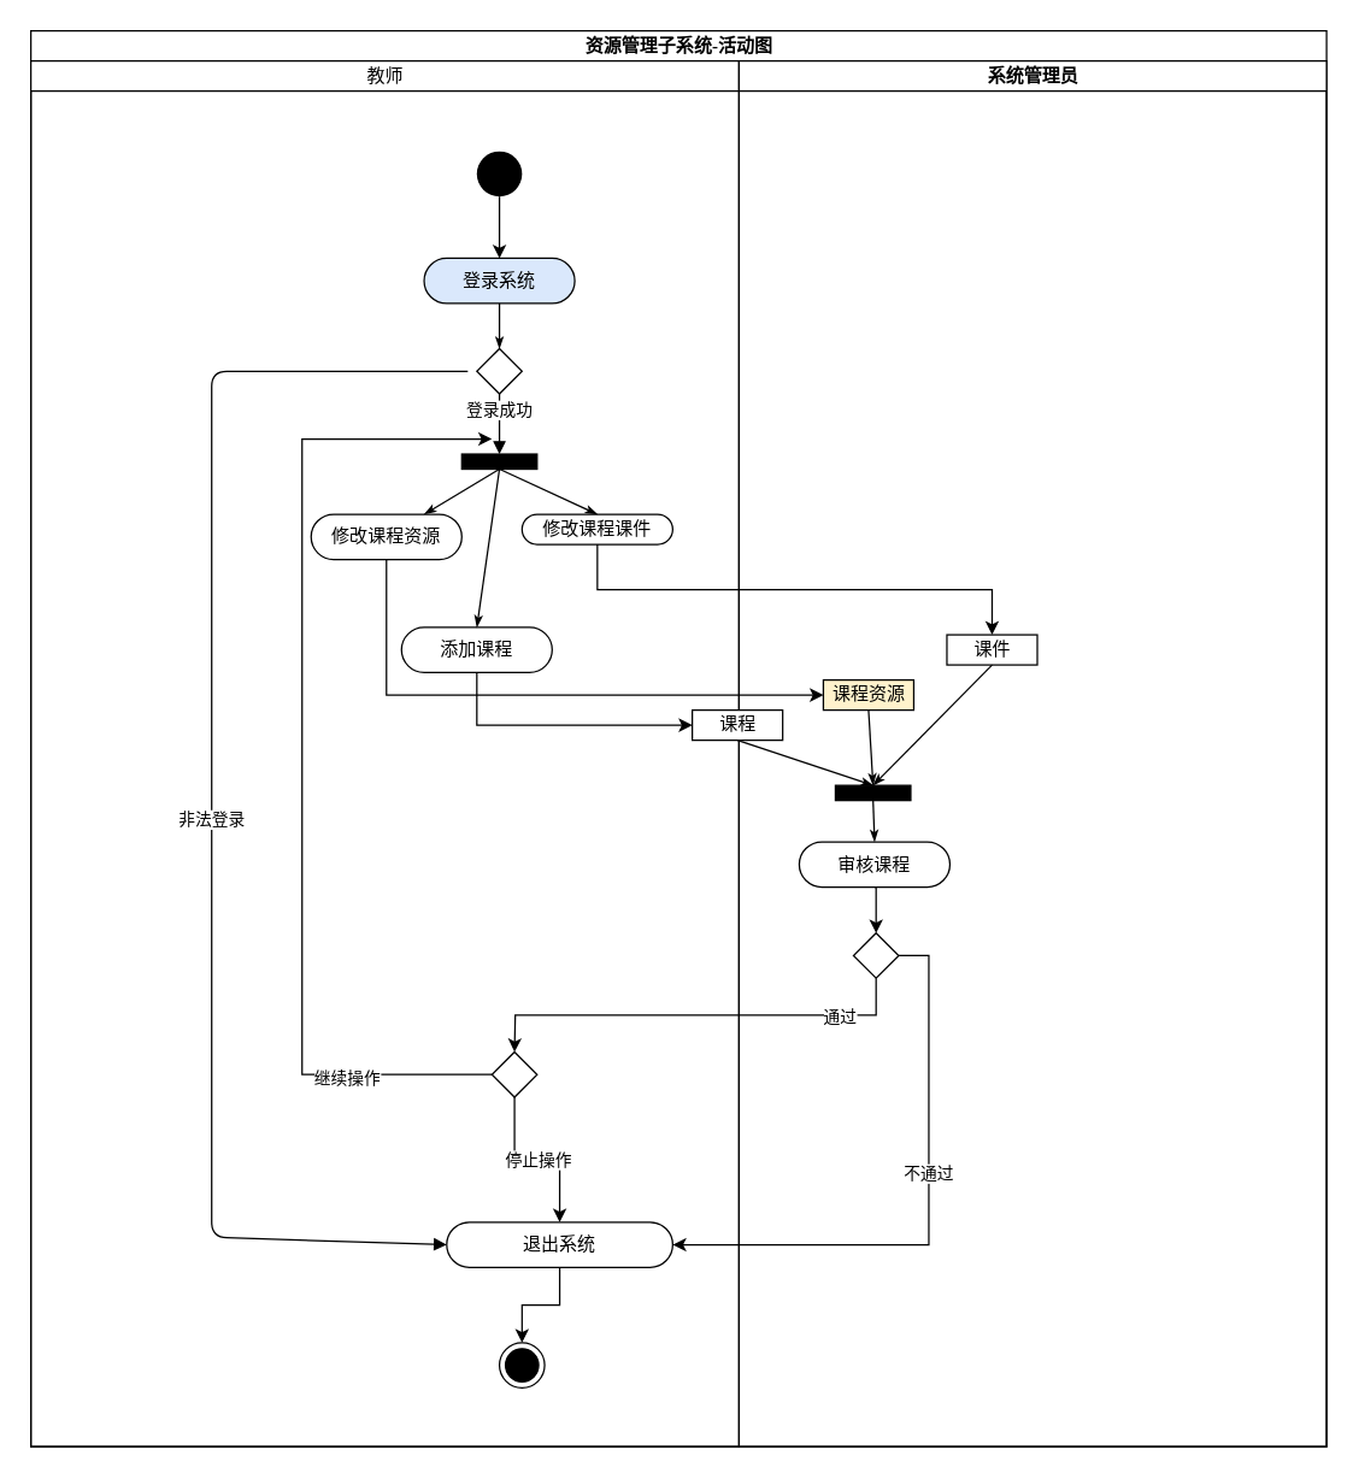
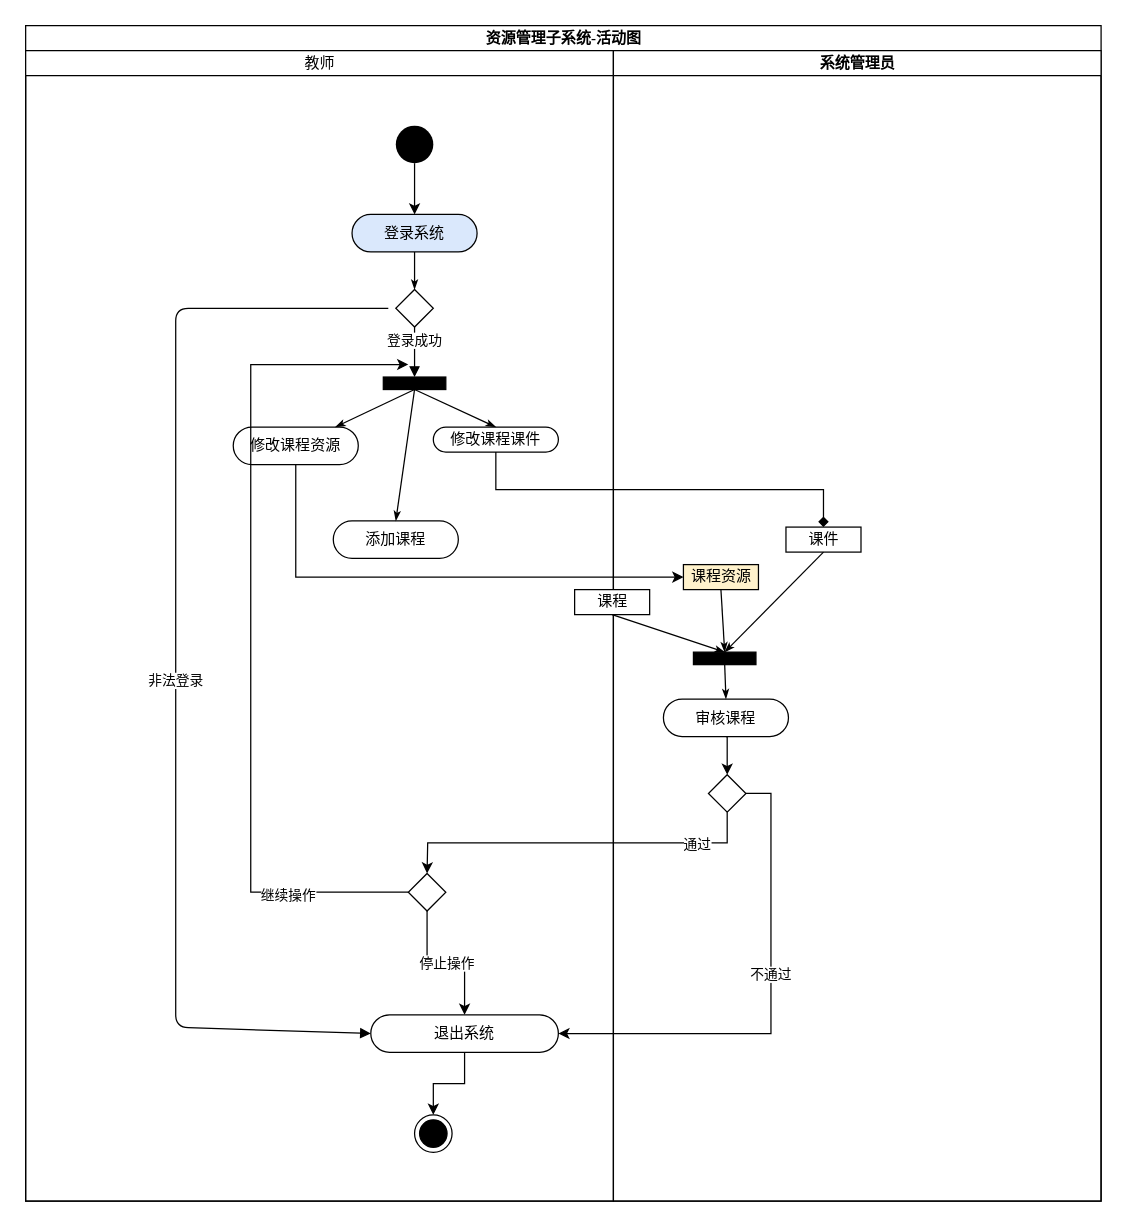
- <mxCell id="14" value="修改课程资源" style="rounded=1;whiteSpace=wrap;html=1;shadow=0;comic=0;labelBackgroundColor=none;strokeWidth=1;fontFamily=Verdana;fontSize=12;align=center;arcSize=50;" vertex="1" parent="3"><mxGeometry x="186" y="301" width="100" height="30" as="geometry" /></mxCell>
+ <mxCell id="14" value="修改课程资源" style="rounded=1;whiteSpace=wrap;html=1;shadow=0;comic=0;labelBackgroundColor=none;strokeWidth=1;fontFamily=Verdana;fontSize=12;align=center;arcSize=50;" vertex="1" parent="3"><mxGeometry x="166" y="301" width="100" height="30" as="geometry" /></mxCell>
- <mxCell id="29" style="edgeStyle=orthogonalEdgeStyle;rounded=0;orthogonalLoop=1;jettySize=auto;html=1;exitX=0.5;exitY=1;exitDx=0;exitDy=0;entryX=0.5;entryY=0;entryDx=0;entryDy=0;" edge="1" parent="2" source="13" target="33"><mxGeometry relative="1" as="geometry" /></mxCell>
+ <mxCell id="29" style="edgeStyle=orthogonalEdgeStyle;rounded=0;orthogonalLoop=1;jettySize=auto;html=1;exitX=0.5;exitY=1;exitDx=0;exitDy=0;entryX=0.5;entryY=0;entryDx=0;entryDy=0;endArrow=diamond;" edge="1" parent="2" source="13" target="33"><mxGeometry relative="1" as="geometry" /></mxCell>
- <mxCell id="48" style="edgeStyle=orthogonalEdgeStyle;rounded=0;orthogonalLoop=1;jettySize=auto;html=1;exitX=0.5;exitY=1;exitDx=0;exitDy=0;entryX=0;entryY=0.5;entryDx=0;entryDy=0;" edge="1" parent="1" source="12" target="47"><mxGeometry relative="1" as="geometry" /></mxCell>
